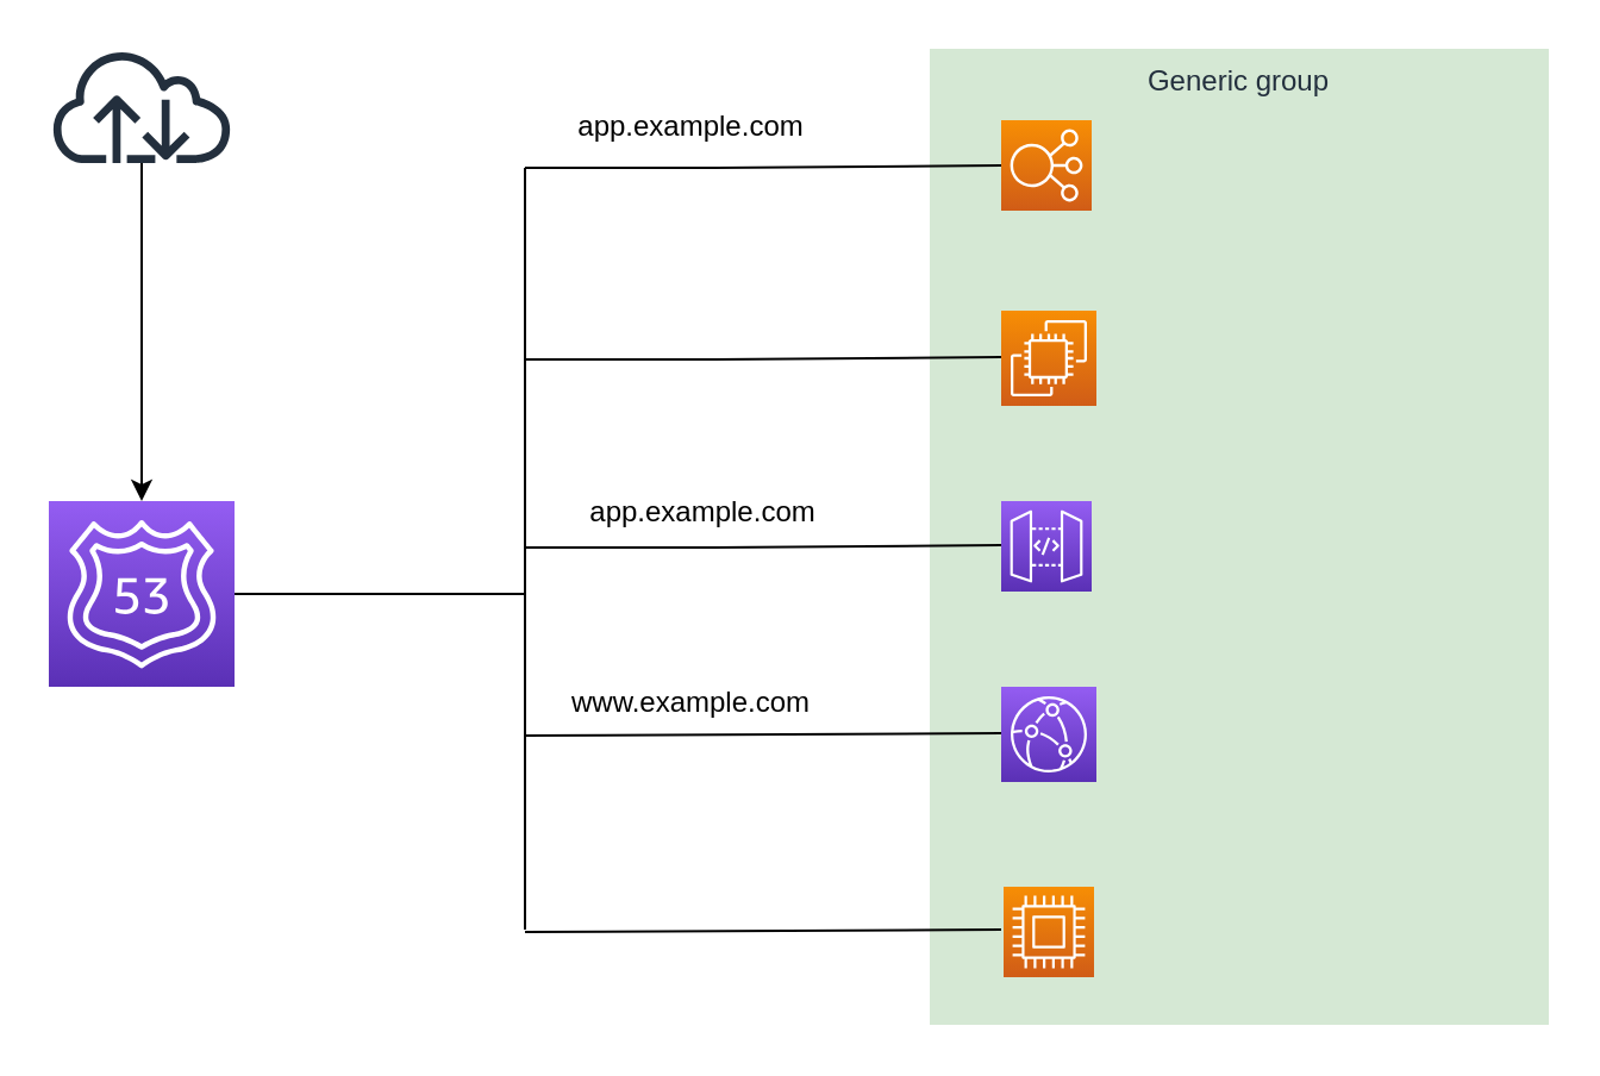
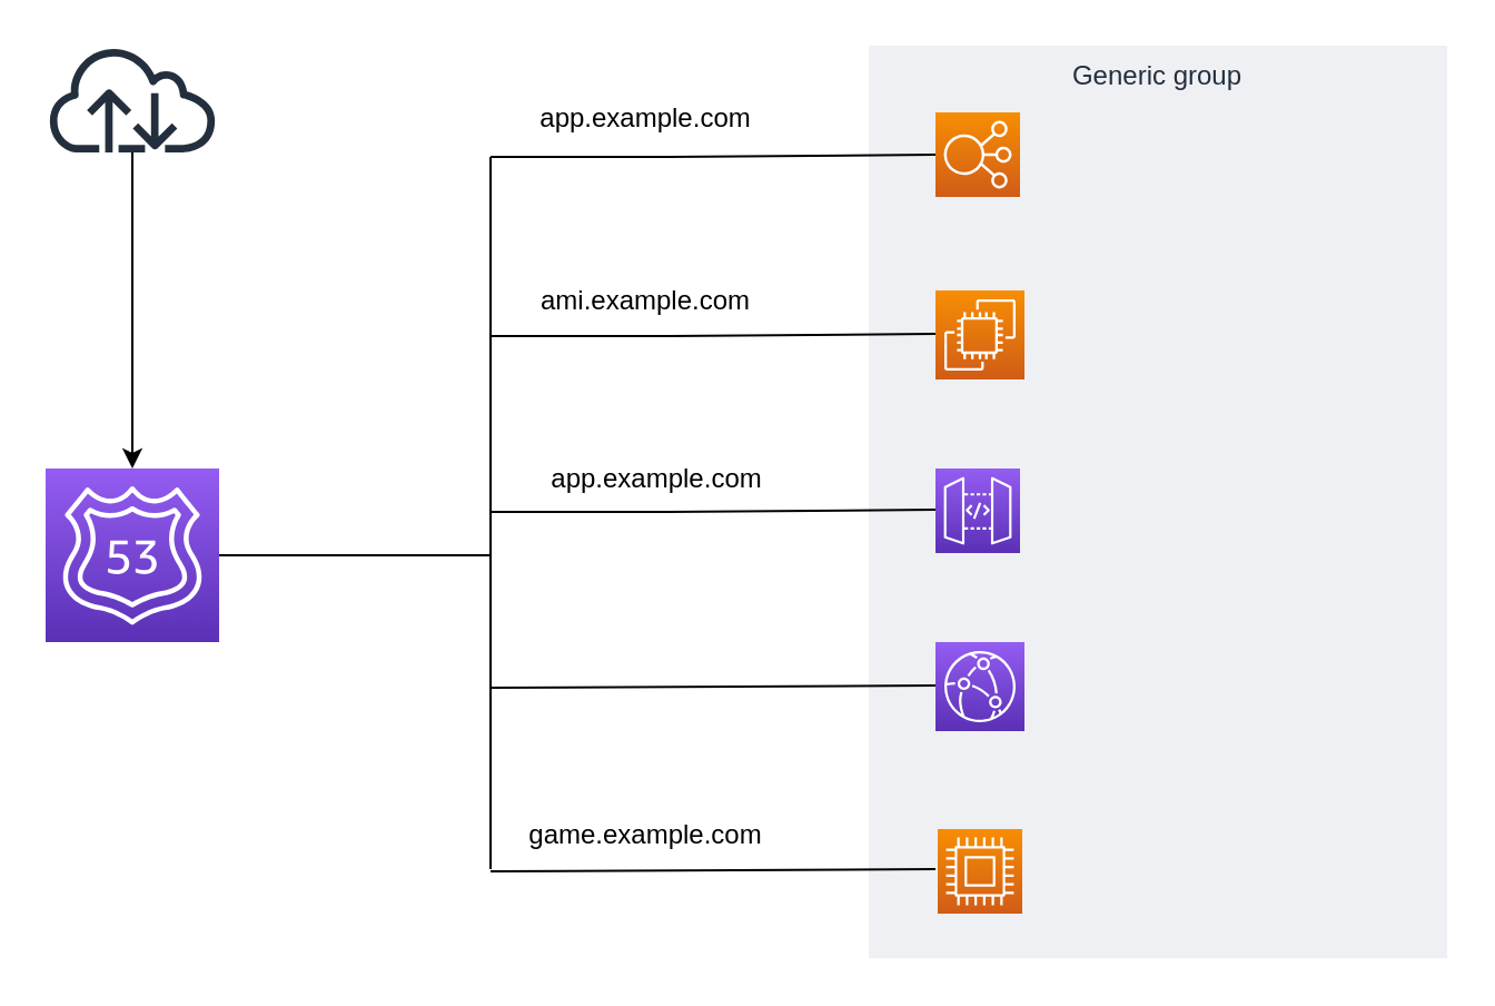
+ <mxCell id="19" value="ami.example.com" style="text;html=1;strokeColor=none;fillColor=none;align=center;verticalAlign=middle;whiteSpace=wrap;rounded=0;" vertex="1" parent="1"><mxGeometry x="260" y="120" width="60" height="30" as="geometry" /></mxCell>
- <mxCell id="2" value="Generic group" style="fillColor=#d5e8d4;strokeColor=none;dashed=0;verticalAlign=top;fontStyle=0;fontColor=#232F3D;glass=0;shadow=0;rounded=0;" vertex="1" parent="1"><mxGeometry x="390" y="20" width="260" height="410" as="geometry" /></mxCell>
+ <mxCell id="2" value="Generic group" style="fillColor=#EFF0F3;strokeColor=none;dashed=0;verticalAlign=top;fontStyle=0;fontColor=#232F3D;glass=0;shadow=0;rounded=0;" vertex="1" parent="1"><mxGeometry x="390" y="20" width="260" height="410" as="geometry" /></mxCell>
- <mxCell id="21" value="www.example.com" style="text;html=1;strokeColor=none;fillColor=none;align=center;verticalAlign=middle;whiteSpace=wrap;rounded=0;" vertex="1" parent="1"><mxGeometry x="260" y="280" width="60" height="30" as="geometry" /></mxCell>
+ <mxCell id="22" value="game.example.com" style="text;html=1;strokeColor=none;fillColor=none;align=center;verticalAlign=middle;whiteSpace=wrap;rounded=0;" vertex="1" parent="1"><mxGeometry x="260" y="360" width="60" height="30" as="geometry" /></mxCell>
